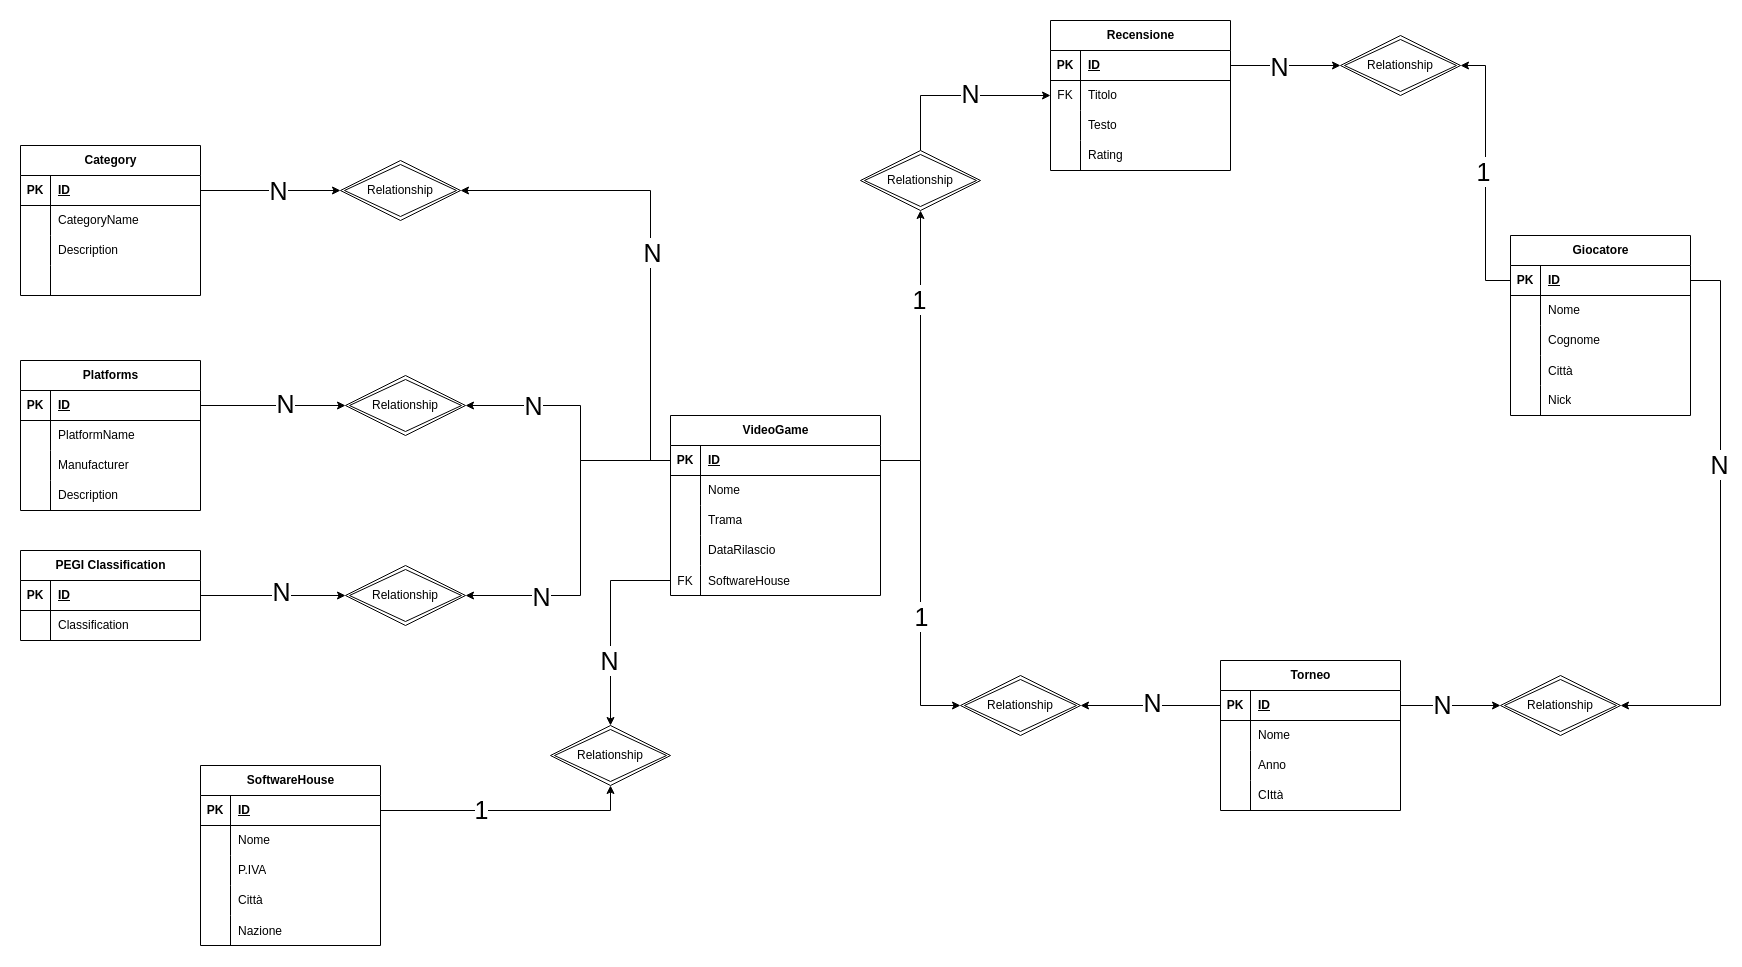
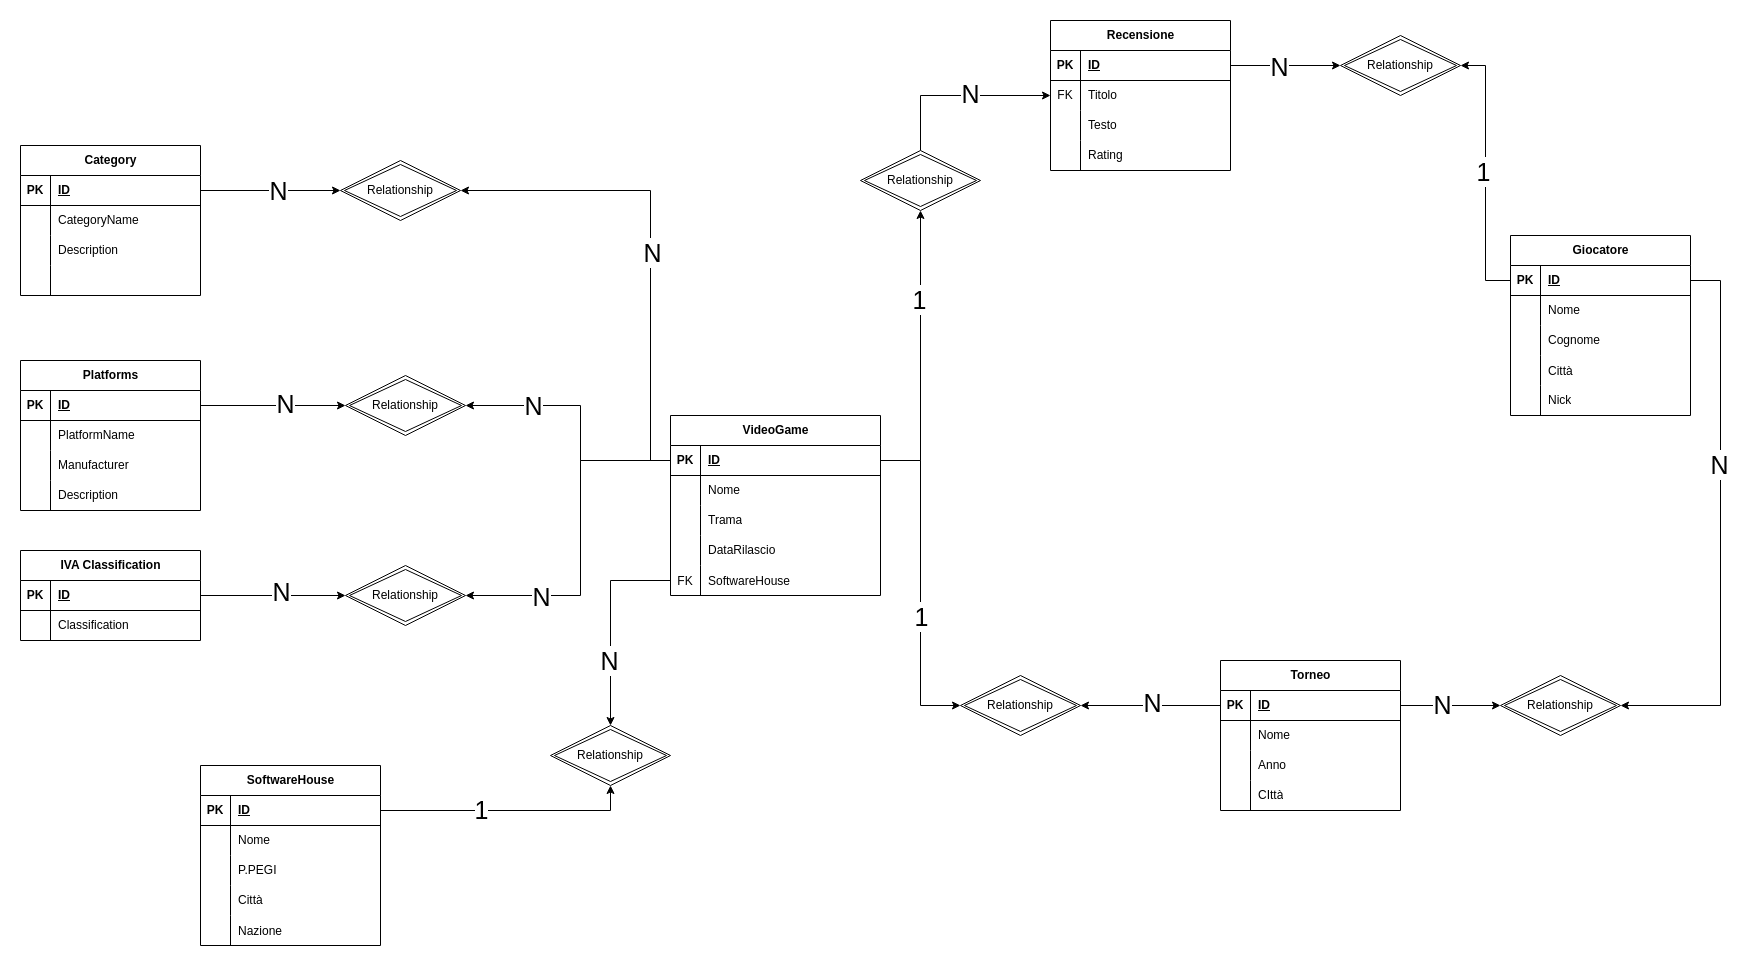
- <mxCell id="63" value="PEGI Classification" style="shape=table;startSize=30;container=1;collapsible=1;childLayout=tableLayout;fixedRows=1;rowLines=0;fontStyle=1;align=center;resizeLast=1;html=1;" vertex="1" parent="1"><mxGeometry x="20" y="550" width="180" height="90" as="geometry" /></mxCell>
+ <mxCell id="63" value="IVA Classification" style="shape=table;startSize=30;container=1;collapsible=1;childLayout=tableLayout;fixedRows=1;rowLines=0;fontStyle=1;align=center;resizeLast=1;html=1;" vertex="1" parent="1"><mxGeometry x="20" y="550" width="180" height="90" as="geometry" /></mxCell>
- <mxCell id="27" value="P.IVA" style="shape=partialRectangle;connectable=0;fillColor=none;top=0;left=0;bottom=0;right=0;align=left;spacingLeft=6;overflow=hidden;whiteSpace=wrap;html=1;" vertex="1" parent="25"><mxGeometry x="30" width="150" height="30" as="geometry"><mxRectangle width="150" height="30" as="alternateBounds" /></mxGeometry></mxCell>
+ <mxCell id="27" value="P.PEGI" style="shape=partialRectangle;connectable=0;fillColor=none;top=0;left=0;bottom=0;right=0;align=left;spacingLeft=6;overflow=hidden;whiteSpace=wrap;html=1;" vertex="1" parent="25"><mxGeometry x="30" width="150" height="30" as="geometry"><mxRectangle width="150" height="30" as="alternateBounds" /></mxGeometry></mxCell>
